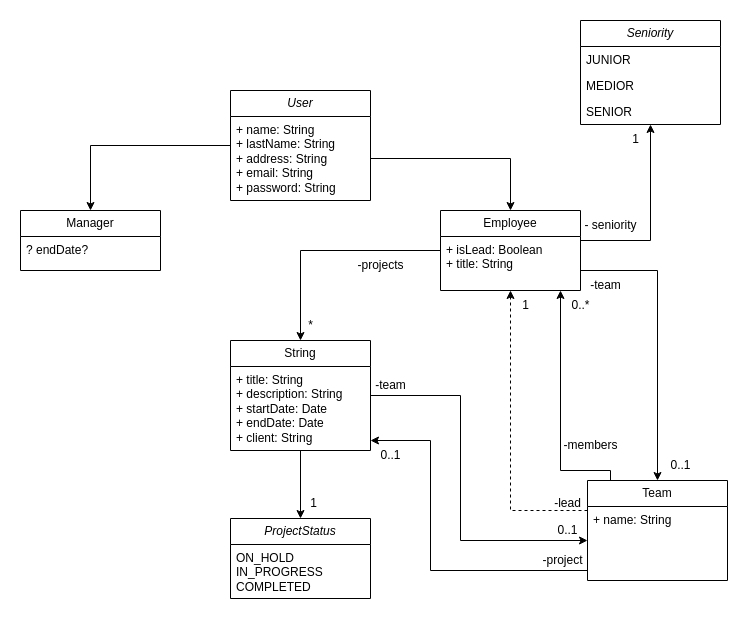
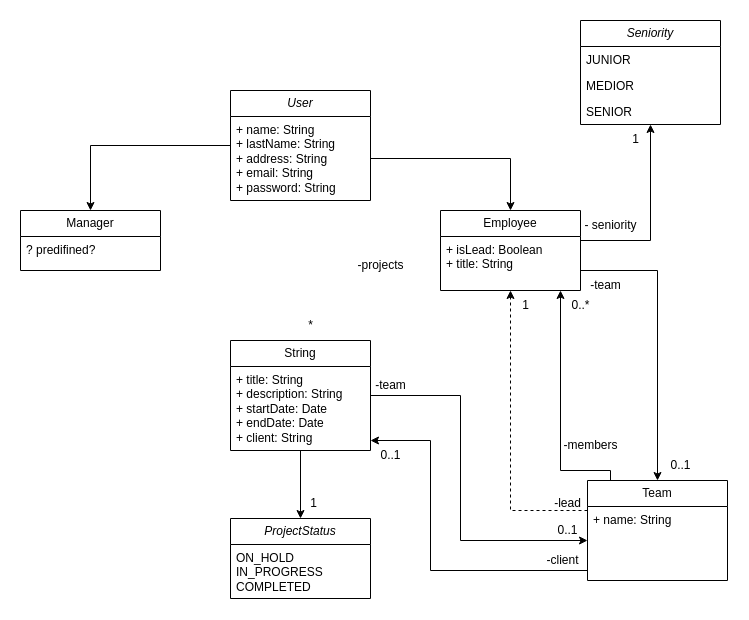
- <mxCell id="18" value="? endDate?" style="text;strokeColor=none;fillColor=none;align=left;verticalAlign=top;spacingLeft=4;spacingRight=4;overflow=hidden;rotatable=0;points=[[0,0.5],[1,0.5]];portConstraint=eastwest;whiteSpace=wrap;html=1;" vertex="1" parent="17"><mxGeometry y="26" width="140" height="34" as="geometry" /></mxCell>
+ <mxCell id="18" value="? predifined?" style="text;strokeColor=none;fillColor=none;align=left;verticalAlign=top;spacingLeft=4;spacingRight=4;overflow=hidden;rotatable=0;points=[[0,0.5],[1,0.5]];portConstraint=eastwest;whiteSpace=wrap;html=1;" vertex="1" parent="17"><mxGeometry y="26" width="140" height="34" as="geometry" /></mxCell>
- <mxCell id="13" style="edgeStyle=orthogonalEdgeStyle;rounded=0;orthogonalLoop=1;jettySize=auto;html=1;" edge="1" parent="1" source="15" target="11"><mxGeometry relative="1" as="geometry" /></mxCell>
- <mxCell id="33" value="-project" style="text;html=1;align=center;verticalAlign=middle;resizable=0;points=[];autosize=1;strokeColor=none;fillColor=none;" vertex="1" parent="1"><mxGeometry x="532" y="545" width="60" height="30" as="geometry" /></mxCell>
+ <mxCell id="33" value="-client" style="text;html=1;align=center;verticalAlign=middle;resizable=0;points=[];autosize=1;strokeColor=none;fillColor=none;" vertex="1" parent="1"><mxGeometry x="532" y="545" width="60" height="30" as="geometry" /></mxCell>
